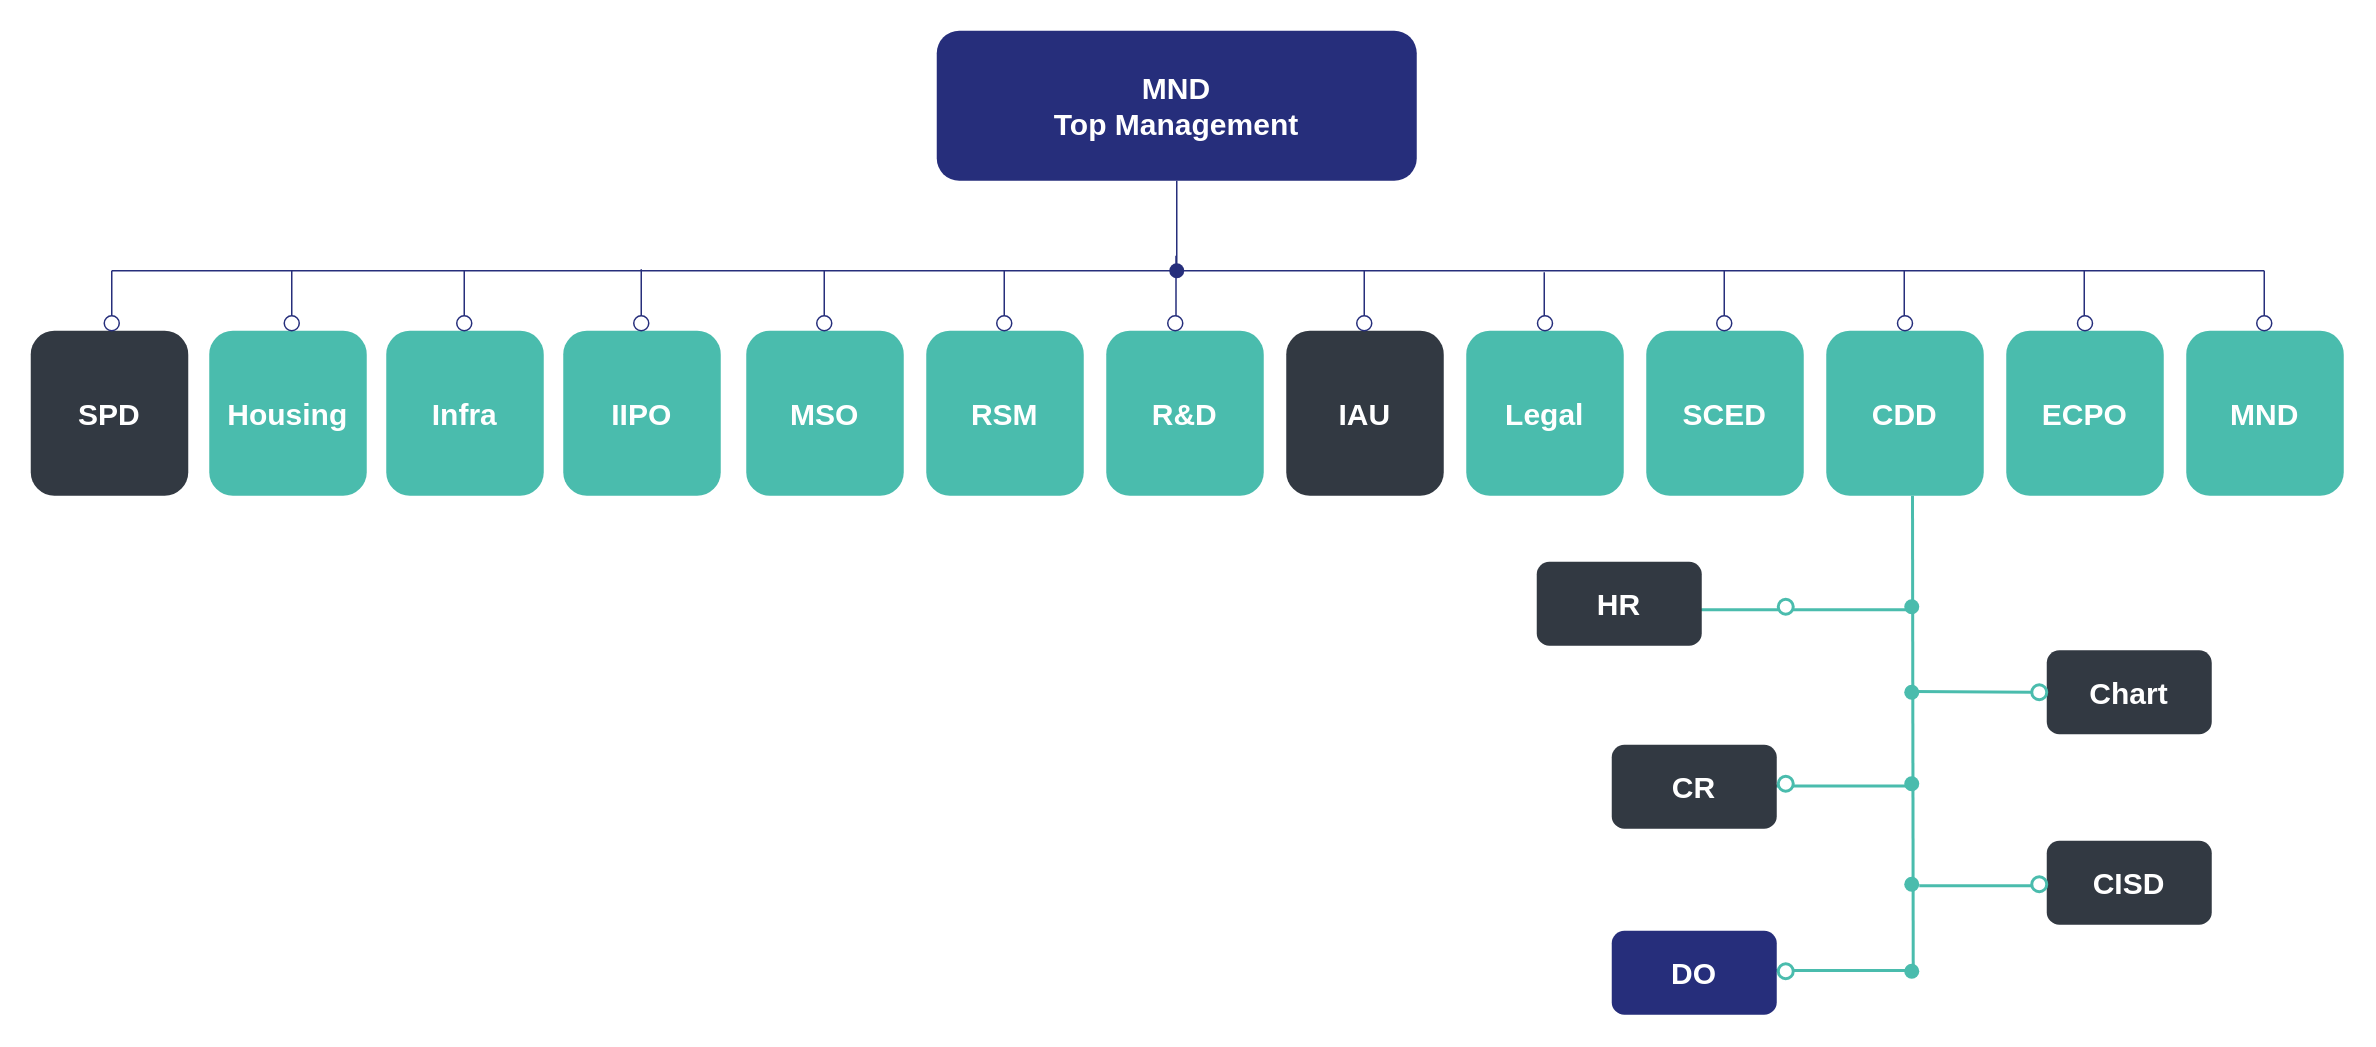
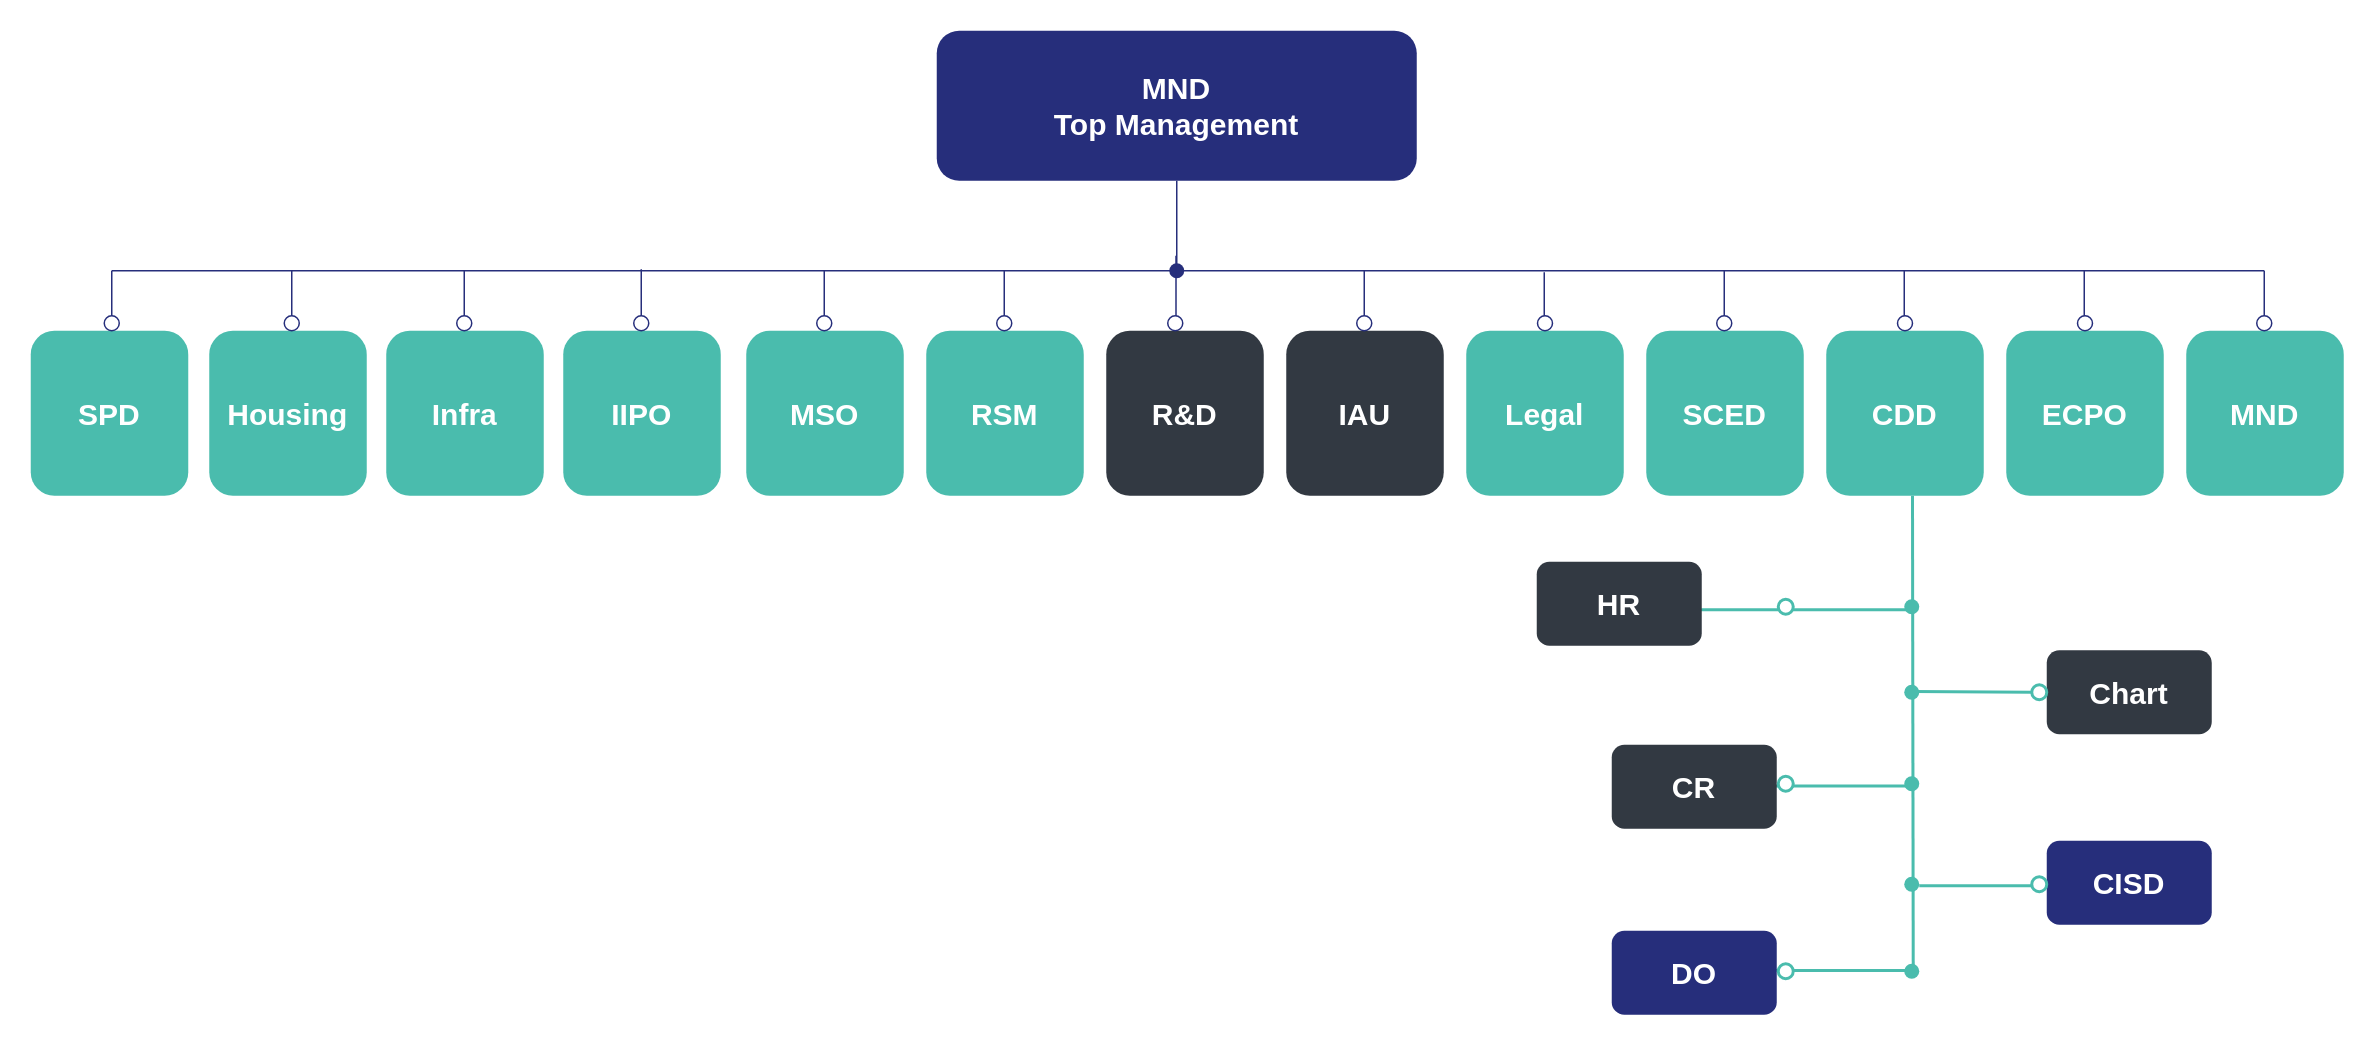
- <mxCell id="12" value="&lt;font color=&quot;#ffffff&quot; style=&quot;font-size: 20px;&quot;&gt;&lt;b&gt;SPD&lt;/b&gt;&lt;/font&gt;" style="rounded=1;whiteSpace=wrap;html=1;fillColor=#323942;strokeColor=none;" parent="1" vertex="1"><mxGeometry x="20" y="220" width="105" height="110" as="geometry" /></mxCell>
+ <mxCell id="12" value="&lt;font color=&quot;#ffffff&quot; style=&quot;font-size: 20px;&quot;&gt;&lt;b&gt;SPD&lt;/b&gt;&lt;/font&gt;" style="rounded=1;whiteSpace=wrap;html=1;fillColor=#4abcad;strokeColor=none;" parent="1" vertex="1"><mxGeometry x="20" y="220" width="105" height="110" as="geometry" /></mxCell>
- <mxCell id="18" value="&lt;font color=&quot;#ffffff&quot;&gt;&lt;span style=&quot;font-size: 20px;&quot;&gt;&lt;b&gt;R&amp;amp;D&lt;/b&gt;&lt;/span&gt;&lt;/font&gt;" style="rounded=1;whiteSpace=wrap;html=1;fillColor=#4abcad;strokeColor=none;" parent="1" vertex="1"><mxGeometry x="737" y="220" width="105" height="110" as="geometry" /></mxCell>
+ <mxCell id="18" value="&lt;font color=&quot;#ffffff&quot;&gt;&lt;span style=&quot;font-size: 20px;&quot;&gt;&lt;b&gt;R&amp;amp;D&lt;/b&gt;&lt;/span&gt;&lt;/font&gt;" style="rounded=1;whiteSpace=wrap;html=1;fillColor=#323942;strokeColor=none;" parent="1" vertex="1"><mxGeometry x="737" y="220" width="105" height="110" as="geometry" /></mxCell>
- <mxCell id="61" value="&lt;font color=&quot;#ffffff&quot;&gt;&lt;span style=&quot;font-size: 20px;&quot;&gt;&lt;b&gt;CISD&lt;/b&gt;&lt;/span&gt;&lt;/font&gt;" style="rounded=1;whiteSpace=wrap;html=1;fillColor=#323942;strokeColor=none;" parent="1" vertex="1"><mxGeometry x="1364" y="560" width="110" height="56" as="geometry" /></mxCell>
+ <mxCell id="61" value="&lt;font color=&quot;#ffffff&quot;&gt;&lt;span style=&quot;font-size: 20px;&quot;&gt;&lt;b&gt;CISD&lt;/b&gt;&lt;/span&gt;&lt;/font&gt;" style="rounded=1;whiteSpace=wrap;html=1;fillColor=#262e7b;strokeColor=none;" parent="1" vertex="1"><mxGeometry x="1364" y="560" width="110" height="56" as="geometry" /></mxCell>
